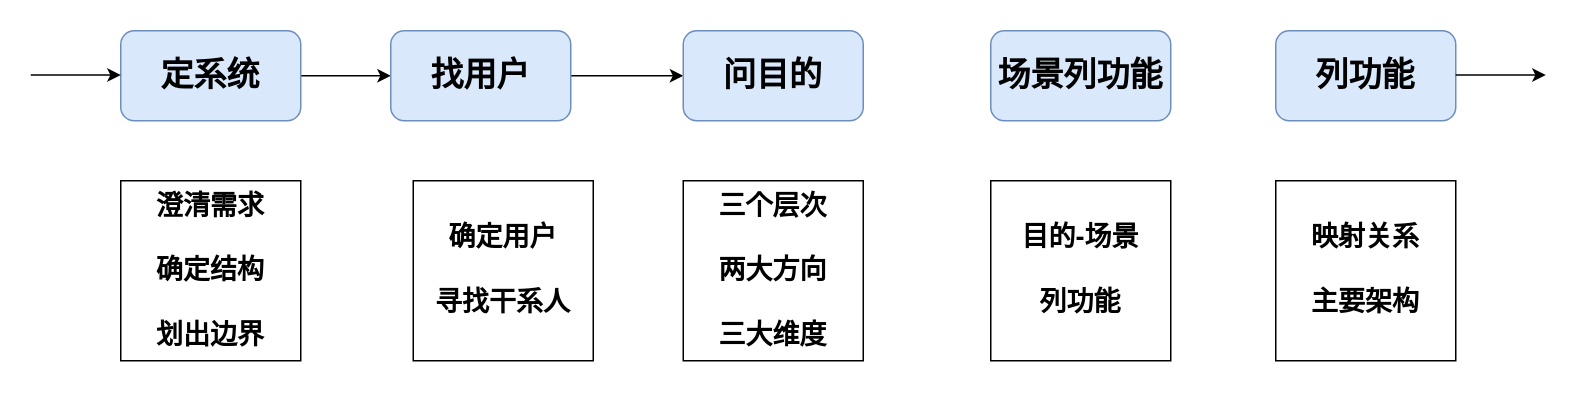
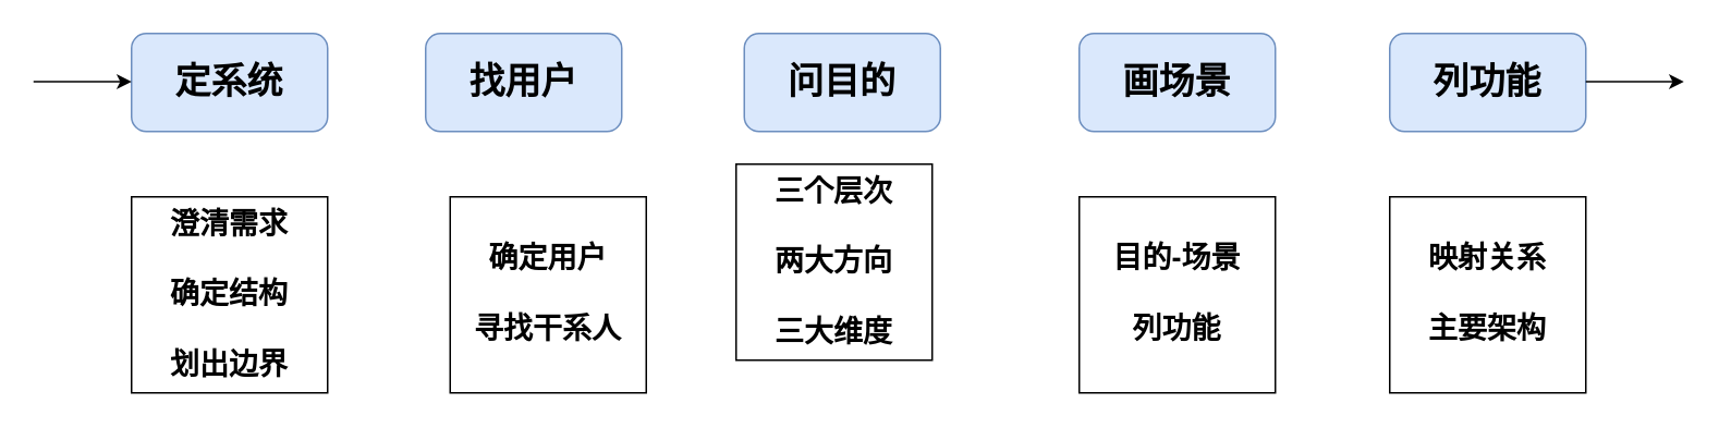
- <mxCell id="2" value="" style="edgeStyle=orthogonalEdgeStyle;rounded=0;orthogonalLoop=1;jettySize=auto;html=1;fontSize=22;fontStyle=1" edge="1" parent="1" source="3" target="5"><mxGeometry relative="1" as="geometry" /></mxCell>
- <mxCell id="4" value="" style="edgeStyle=orthogonalEdgeStyle;rounded=0;orthogonalLoop=1;jettySize=auto;html=1;fontSize=22;fontStyle=1" edge="1" parent="1" source="5" target="6"><mxGeometry relative="1" as="geometry" /></mxCell>
- <mxCell id="7" value="场景列功能" style="rounded=1;whiteSpace=wrap;html=1;fontSize=22;fontStyle=1;fillColor=#dae8fc;strokeColor=#6c8ebf;" vertex="1" parent="1"><mxGeometry x="660" y="20" width="120" height="60" as="geometry" /></mxCell>
+ <mxCell id="7" value="画场景" style="rounded=1;whiteSpace=wrap;html=1;fontSize=22;fontStyle=1;fillColor=#dae8fc;strokeColor=#6c8ebf;" vertex="1" parent="1"><mxGeometry x="660" y="20" width="120" height="60" as="geometry" /></mxCell>
- <mxCell id="11" value="三个层次&lt;br style=&quot;font-size: 18px;&quot;&gt;&lt;br style=&quot;font-size: 18px;&quot;&gt;两大方向&lt;br style=&quot;font-size: 18px;&quot;&gt;&lt;br style=&quot;font-size: 18px;&quot;&gt;三大维度" style="whiteSpace=wrap;html=1;aspect=fixed;fontSize=18;fontStyle=1" vertex="1" parent="1"><mxGeometry x="455" y="120" width="120" height="120" as="geometry" /></mxCell>
+ <mxCell id="11" value="三个层次&lt;br style=&quot;font-size: 18px;&quot;&gt;&lt;br style=&quot;font-size: 18px;&quot;&gt;两大方向&lt;br style=&quot;font-size: 18px;&quot;&gt;&lt;br style=&quot;font-size: 18px;&quot;&gt;三大维度" style="whiteSpace=wrap;html=1;aspect=fixed;fontSize=18;fontStyle=1" vertex="1" parent="1"><mxGeometry x="450" y="100" width="120" height="120" as="geometry" /></mxCell>
